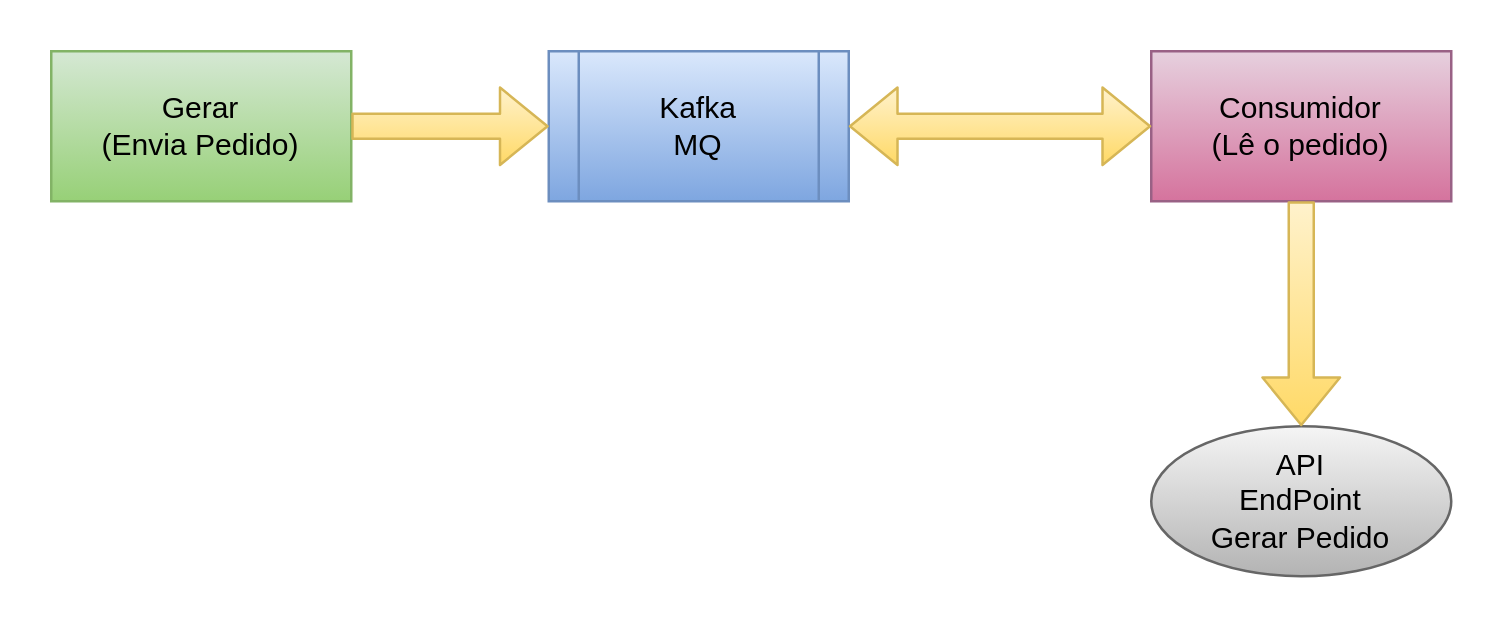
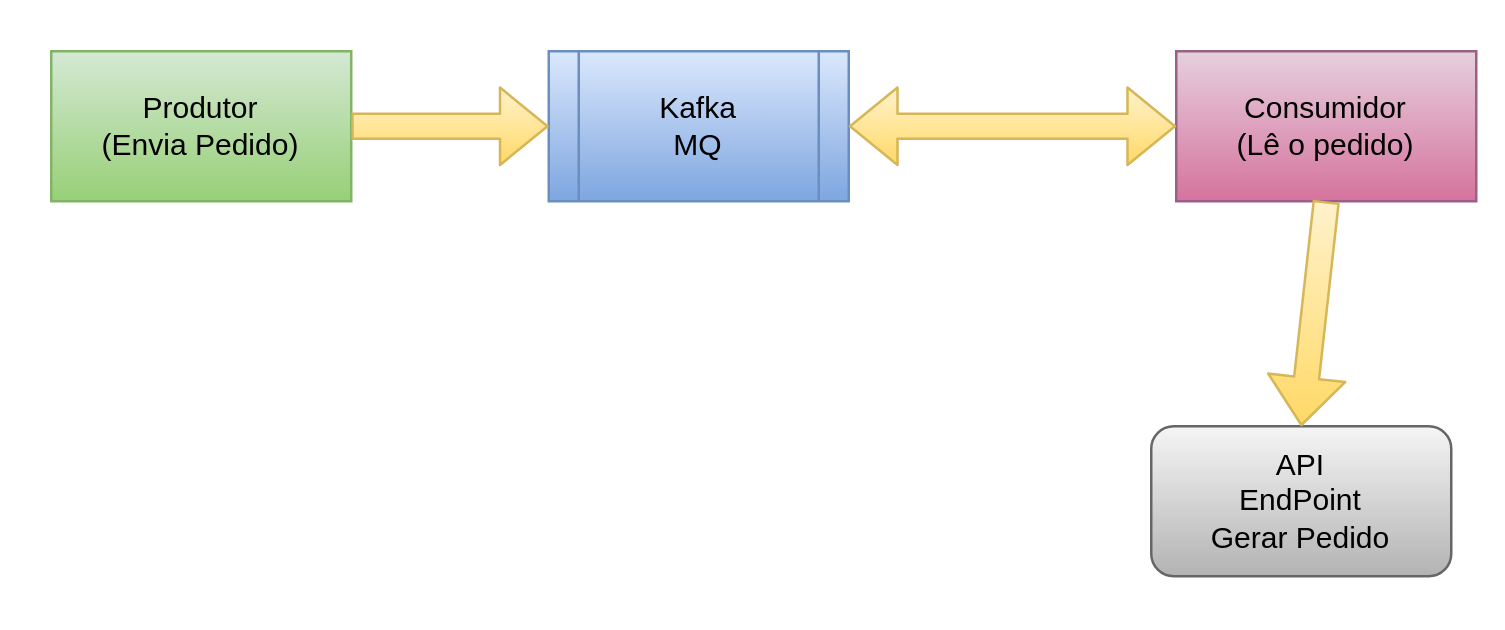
- <mxCell id="3" value="Gerar&lt;br&gt;(Envia Pedido)" style="rounded=0;whiteSpace=wrap;html=1;gradientColor=#97d077;fillColor=#d5e8d4;strokeColor=#82b366;" vertex="1" parent="1"><mxGeometry x="20" y="20" width="120" height="60" as="geometry" /></mxCell>
+ <mxCell id="3" value="Produtor&lt;br&gt;(Envia Pedido)" style="rounded=0;whiteSpace=wrap;html=1;gradientColor=#97d077;fillColor=#d5e8d4;strokeColor=#82b366;" vertex="1" parent="1"><mxGeometry x="20" y="20" width="120" height="60" as="geometry" /></mxCell>
- <mxCell id="5" value="Consumidor&lt;br&gt;(Lê o pedido)" style="rounded=0;whiteSpace=wrap;html=1;gradientColor=#d5739d;fillColor=#e6d0de;strokeColor=#996185;" vertex="1" parent="1"><mxGeometry x="460" y="20" width="120" height="60" as="geometry" /></mxCell>
+ <mxCell id="5" value="Consumidor&lt;br&gt;(Lê o pedido)" style="rounded=0;whiteSpace=wrap;html=1;gradientColor=#d5739d;fillColor=#e6d0de;strokeColor=#996185;" vertex="1" parent="1"><mxGeometry x="470" y="20" width="120" height="60" as="geometry" /></mxCell>
- <mxCell id="7" value="API&lt;br&gt;EndPoint&lt;br&gt;Gerar Pedido" style="ellipse;whiteSpace=wrap;html=1;gradientColor=#b3b3b3;fillColor=#f5f5f5;strokeColor=#666666;" vertex="1" parent="1"><mxGeometry x="460" y="170" width="120" height="60" as="geometry" /></mxCell>
+ <mxCell id="7" value="API&lt;br&gt;EndPoint&lt;br&gt;Gerar Pedido" style="rounded=1;whiteSpace=wrap;html=1;gradientColor=#b3b3b3;fillColor=#f5f5f5;strokeColor=#666666;" vertex="1" parent="1"><mxGeometry x="460" y="170" width="120" height="60" as="geometry" /></mxCell>
